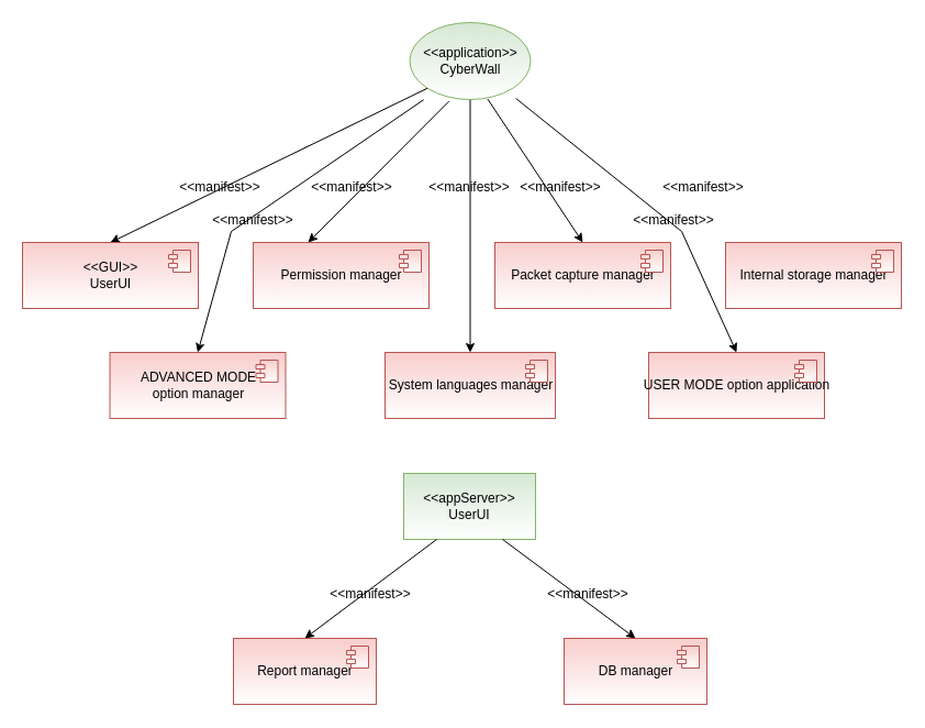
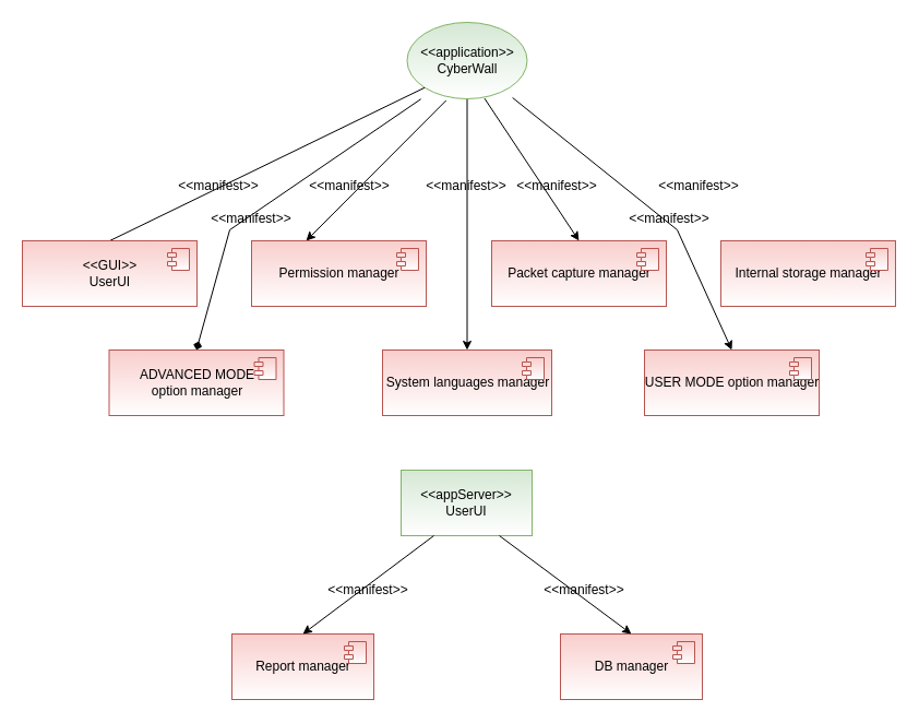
- <mxCell id="4" value="" style="endArrow=classic;html=1;rounded=0;exitX=0;exitY=1;exitDx=0;exitDy=0;entryX=0.5;entryY=0;entryDx=0;entryDy=0;" parent="1" source="3" target="6" edge="1"><mxGeometry width="50" height="50" relative="1" as="geometry"><mxPoint x="380" y="370" as="sourcePoint" /><mxPoint x="80" y="250" as="targetPoint" /></mxGeometry></mxCell>
+ <mxCell id="4" value="" style="endArrow=none;html=1;rounded=0;exitX=0;exitY=1;exitDx=0;exitDy=0;entryX=0.5;entryY=0;entryDx=0;entryDy=0;" parent="1" source="3" target="6" edge="1"><mxGeometry width="50" height="50" relative="1" as="geometry"><mxPoint x="380" y="370" as="sourcePoint" /><mxPoint x="80" y="250" as="targetPoint" /></mxGeometry></mxCell>
- <mxCell id="31" value="" style="endArrow=classic;html=1;rounded=0;entryX=0.5;entryY=0;entryDx=0;entryDy=0;exitX=0.115;exitY=1.003;exitDx=0;exitDy=0;exitPerimeter=0;" parent="1" source="3" target="26" edge="1"><mxGeometry width="50" height="50" relative="1" as="geometry"><mxPoint x="390" y="310" as="sourcePoint" /><mxPoint x="440" y="260" as="targetPoint" /><Array as="points"><mxPoint x="210" y="210" /></Array></mxGeometry></mxCell>
+ <mxCell id="31" value="" style="endArrow=diamond;html=1;rounded=0;entryX=0.5;entryY=0;entryDx=0;entryDy=0;exitX=0.115;exitY=1.003;exitDx=0;exitDy=0;exitPerimeter=0;" parent="1" source="3" target="26" edge="1"><mxGeometry width="50" height="50" relative="1" as="geometry"><mxPoint x="390" y="310" as="sourcePoint" /><mxPoint x="440" y="260" as="targetPoint" /><Array as="points"><mxPoint x="210" y="210" /></Array></mxGeometry></mxCell>
- <mxCell id="22" value="&lt;span&gt;USER MODE option application&lt;/span&gt;" style="html=1;dropTarget=0;fillColor=#f8cecc;strokeColor=#b85450;gradientColor=#ffffff;" parent="1" vertex="1"><mxGeometry x="590" y="320" width="160" height="60" as="geometry" /></mxCell>
+ <mxCell id="22" value="&lt;span&gt;USER MODE option manager&lt;/span&gt;" style="html=1;dropTarget=0;fillColor=#f8cecc;strokeColor=#b85450;gradientColor=#ffffff;" parent="1" vertex="1"><mxGeometry x="590" y="320" width="160" height="60" as="geometry" /></mxCell>
